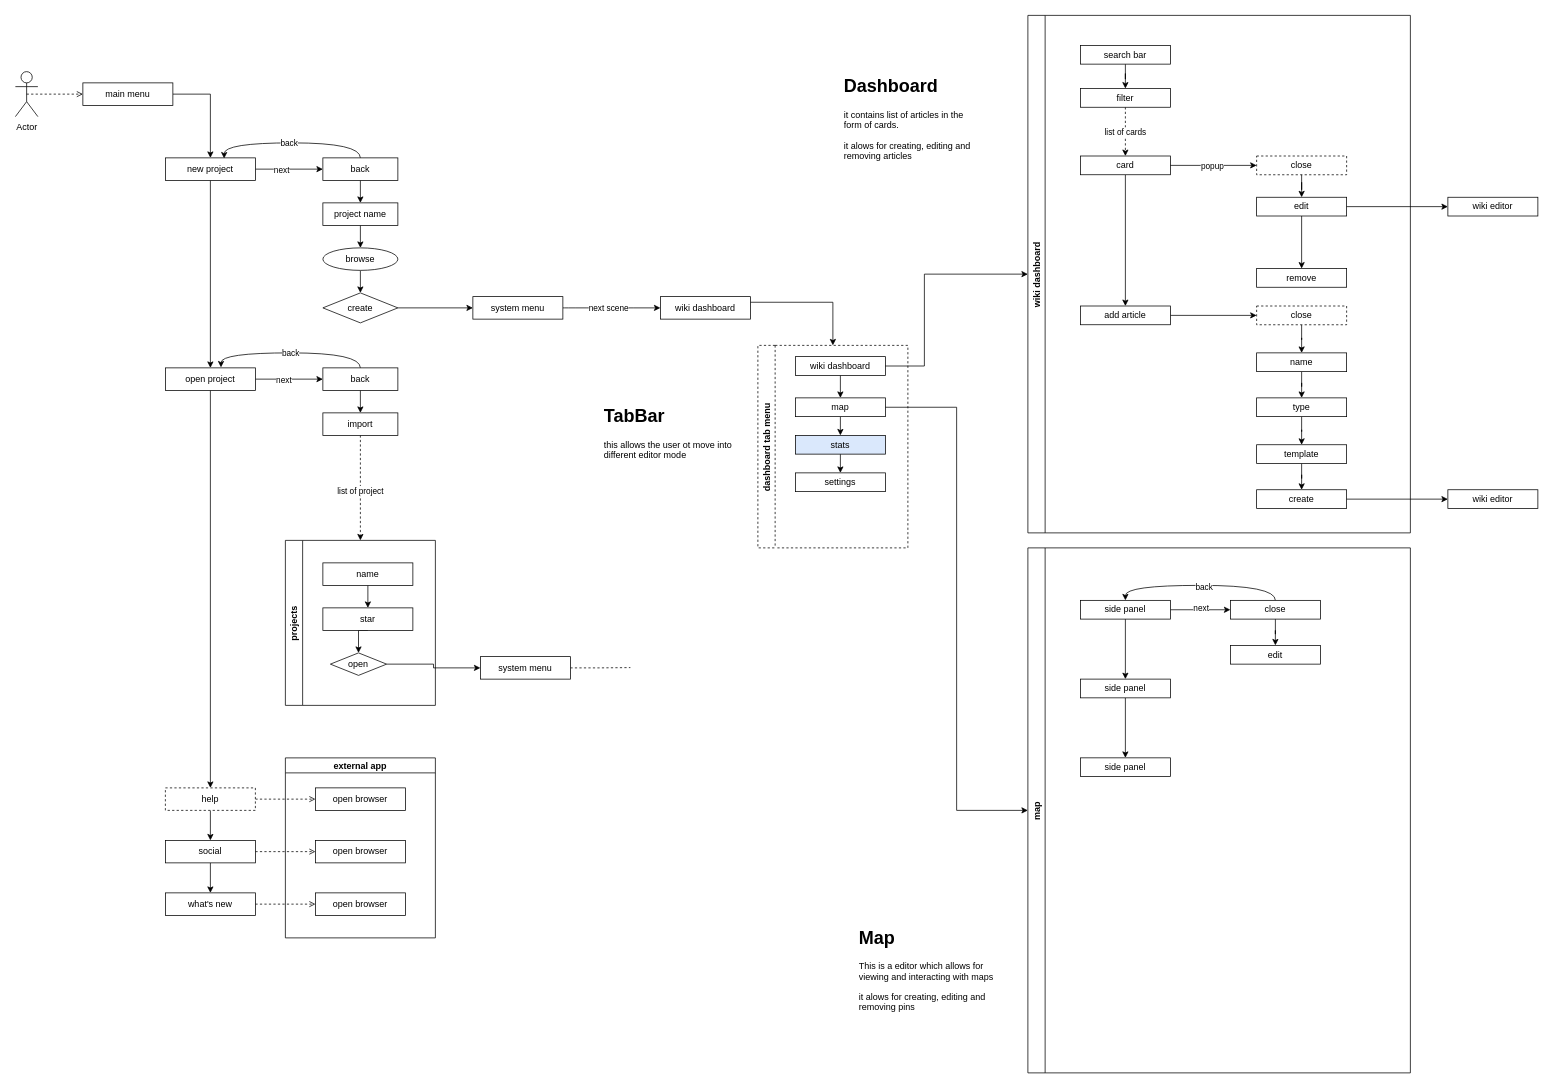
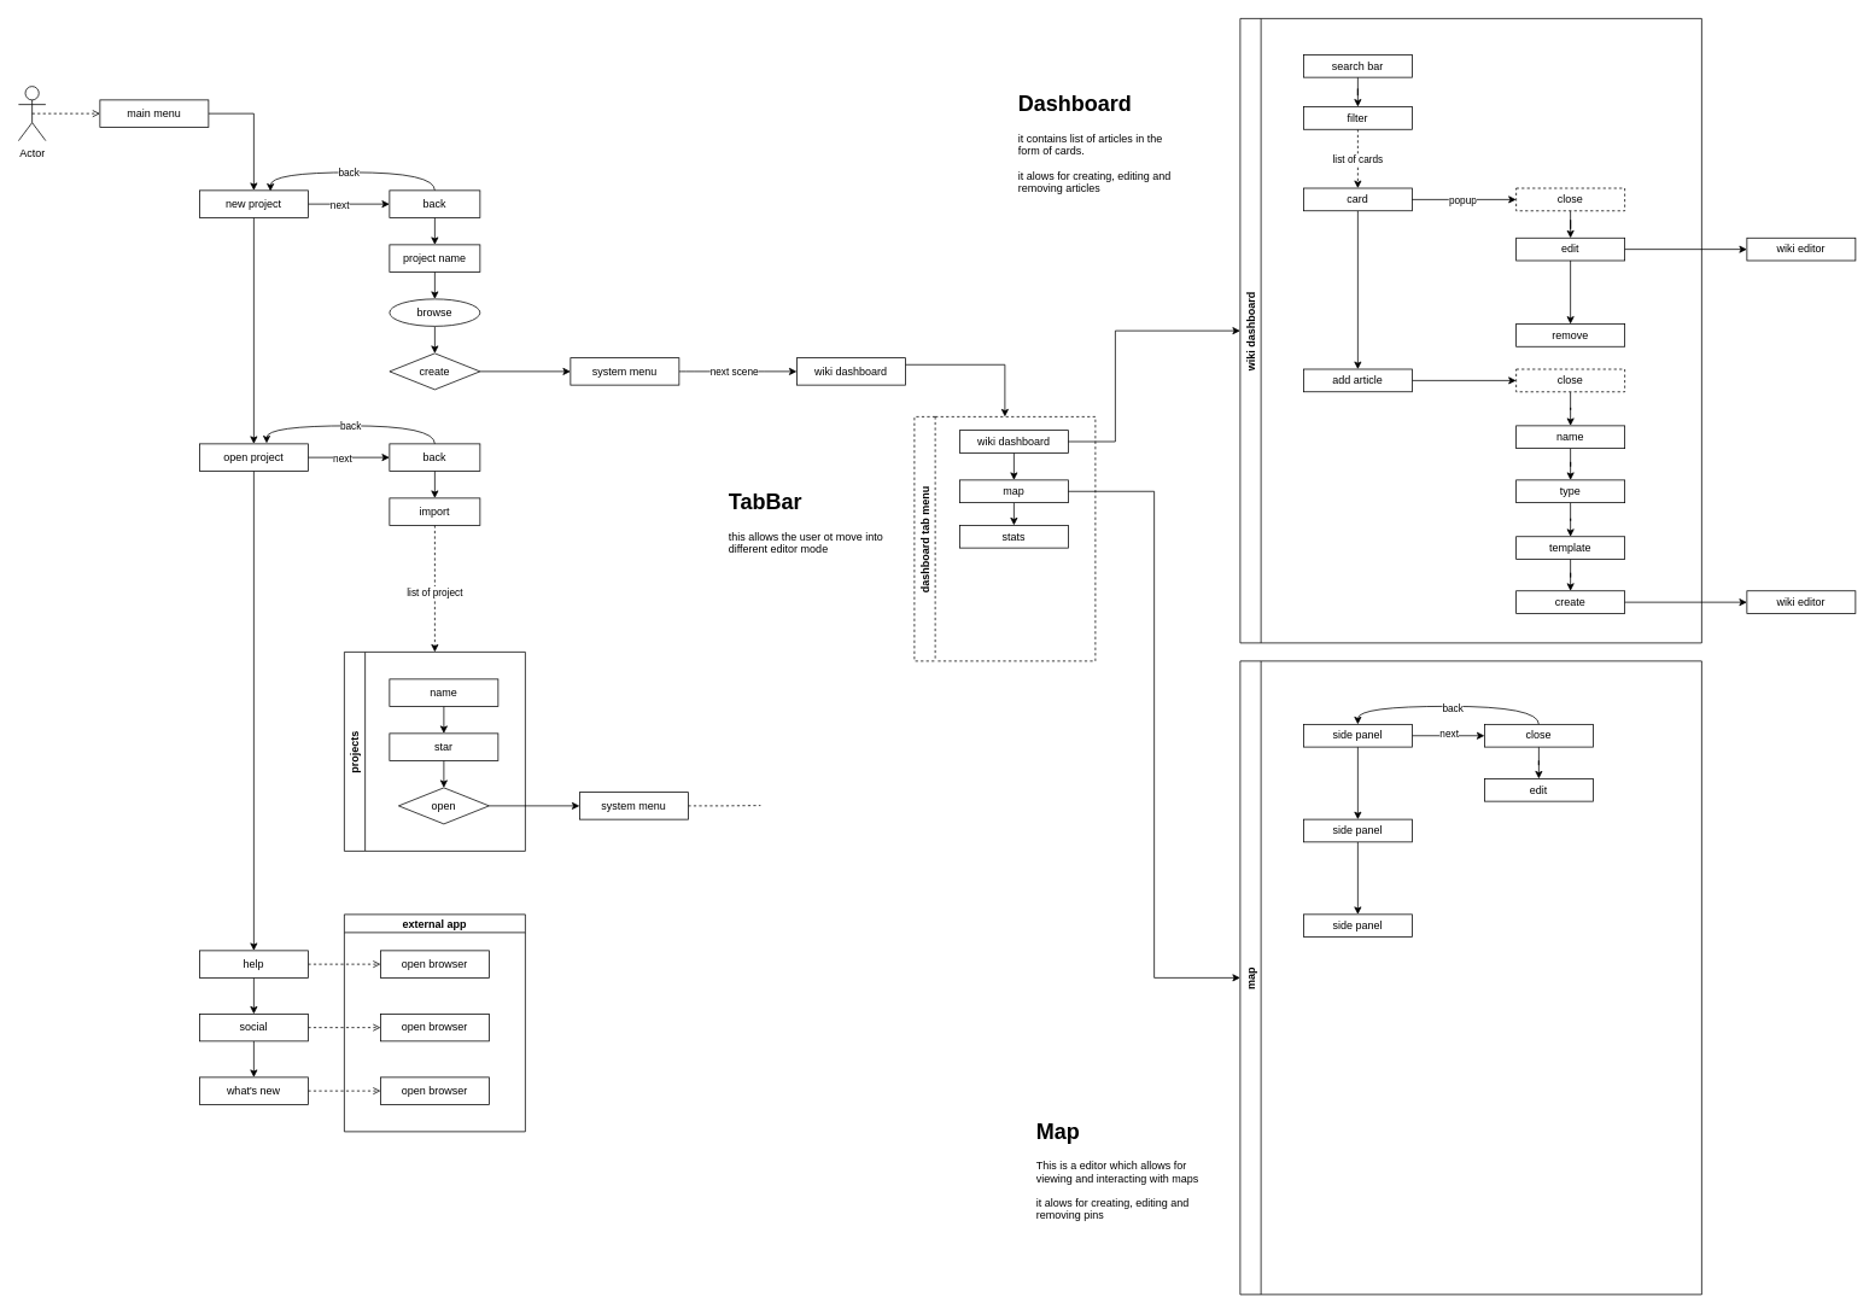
- <mxCell id="61" value="stats" style="rounded=0;whiteSpace=wrap;html=1;fillColor=#dae8fc;" vertex="1" parent="55"><mxGeometry x="50" y="120" width="120" height="25" as="geometry" /></mxCell>
+ <mxCell id="61" value="stats" style="rounded=0;whiteSpace=wrap;html=1;" vertex="1" parent="55"><mxGeometry x="50" y="120" width="120" height="25" as="geometry" /></mxCell>
- <mxCell id="60" style="edgeStyle=orthogonalEdgeStyle;rounded=0;orthogonalLoop=1;jettySize=auto;html=1;exitX=0.5;exitY=1;exitDx=0;exitDy=0;entryX=0.5;entryY=0;entryDx=0;entryDy=0;" edge="1" parent="55" source="61" target="62"><mxGeometry relative="1" as="geometry" /></mxCell>
- <mxCell id="62" value="settings" style="rounded=0;whiteSpace=wrap;html=1;" vertex="1" parent="55"><mxGeometry x="50" y="170" width="120" height="25" as="geometry" /></mxCell>
- <mxCell id="45" value="open" style="rhombus;whiteSpace=wrap;html=1;" parent="44" vertex="1"><mxGeometry x="60" y="150" width="75" height="30" as="geometry" /></mxCell>
+ <mxCell id="45" value="open" style="rhombus;whiteSpace=wrap;html=1;" parent="44" vertex="1"><mxGeometry x="60" y="150" width="100" height="40" as="geometry" /></mxCell>
- <mxCell id="32" value="help" style="rounded=0;whiteSpace=wrap;html=1;dashed=1;" parent="1" vertex="1"><mxGeometry x="220" y="1050" width="120" height="30" as="geometry" /></mxCell>
+ <mxCell id="32" value="help" style="rounded=0;whiteSpace=wrap;html=1;" parent="1" vertex="1"><mxGeometry x="220" y="1050" width="120" height="30" as="geometry" /></mxCell>
